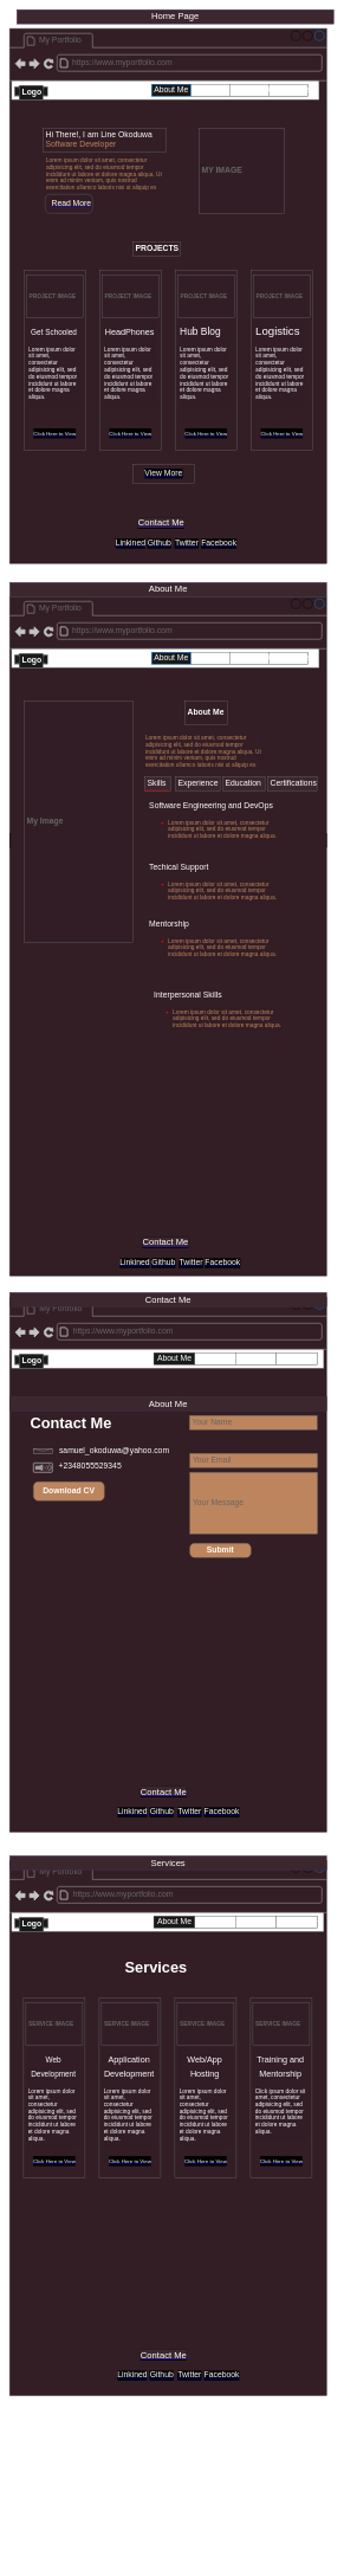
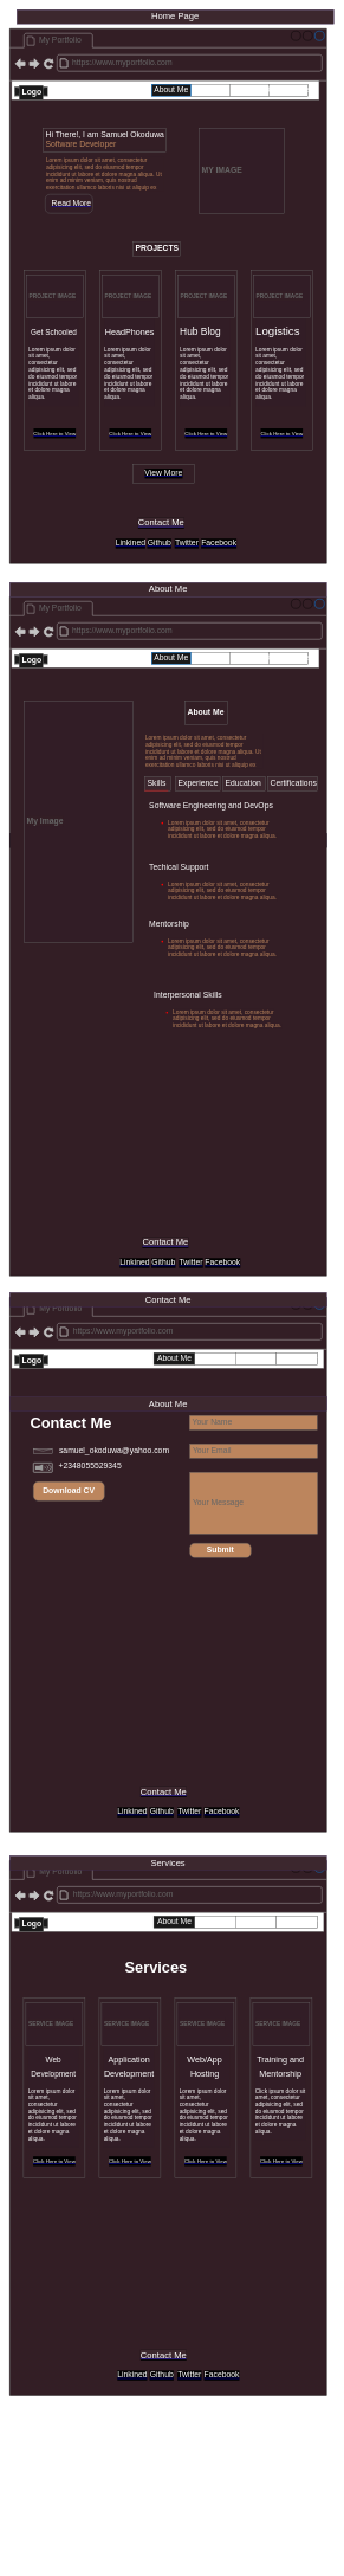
- <mxCell id="13" value="Hi There!, I am Line Okoduwa&lt;br&gt;&lt;font color=&quot;#bc855d&quot;&gt;Software Developer&lt;/font&gt;" style="strokeWidth=1;shadow=0;dashed=0;align=center;html=1;shape=mxgraph.mockup.text.textBox;fontColor=#FFFFFF;align=left;fontSize=17;spacingLeft=4;spacingTop=-3;strokeColor=#666666;mainText=;labelBackgroundColor=#331E25;fillColor=#331E25;" parent="2" vertex="1"><mxGeometry x="70" y="210" width="260" height="50" as="geometry" /></mxCell>
+ <mxCell id="13" value="Hi There!, I am Samuel Okoduwa&lt;br&gt;&lt;font color=&quot;#bc855d&quot;&gt;Software Developer&lt;/font&gt;" style="strokeWidth=1;shadow=0;dashed=0;align=center;html=1;shape=mxgraph.mockup.text.textBox;fontColor=#FFFFFF;align=left;fontSize=17;spacingLeft=4;spacingTop=-3;strokeColor=#666666;mainText=;labelBackgroundColor=#331E25;fillColor=#331E25;" parent="2" vertex="1"><mxGeometry x="70" y="210" width="260" height="50" as="geometry" /></mxCell>
- <mxCell id="68" value="Your Email" style="strokeWidth=1;shadow=0;dashed=0;align=center;html=1;shape=mxgraph.mockup.text.textBox;fontColor=#666666;align=left;fontSize=17;spacingLeft=4;spacingTop=-3;strokeColor=#666666;mainText=;labelBackgroundColor=none;fillColor=#BC855D;" vertex="1" parent="49"><mxGeometry x="380.68" y="330" width="270" height="30" as="geometry" /></mxCell>
+ <mxCell id="68" value="Your Email" style="strokeWidth=1;shadow=0;dashed=0;align=center;html=1;shape=mxgraph.mockup.text.textBox;fontColor=#666666;align=left;fontSize=17;spacingLeft=4;spacingTop=-3;strokeColor=#666666;mainText=;labelBackgroundColor=none;fillColor=#BC855D;" vertex="1" parent="49"><mxGeometry x="380.68" y="310" width="270" height="30" as="geometry" /></mxCell>
